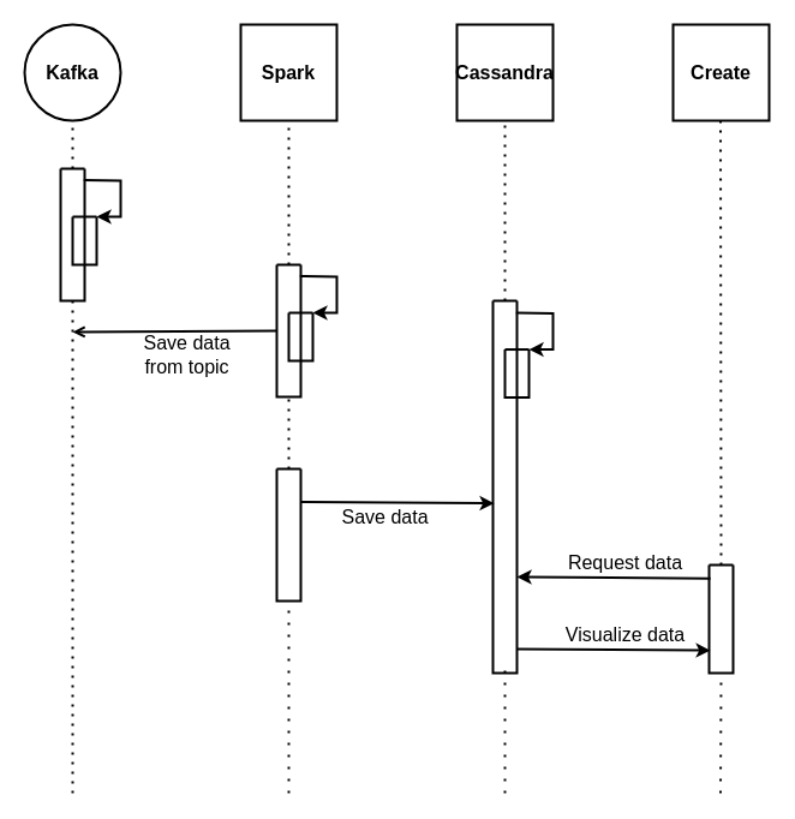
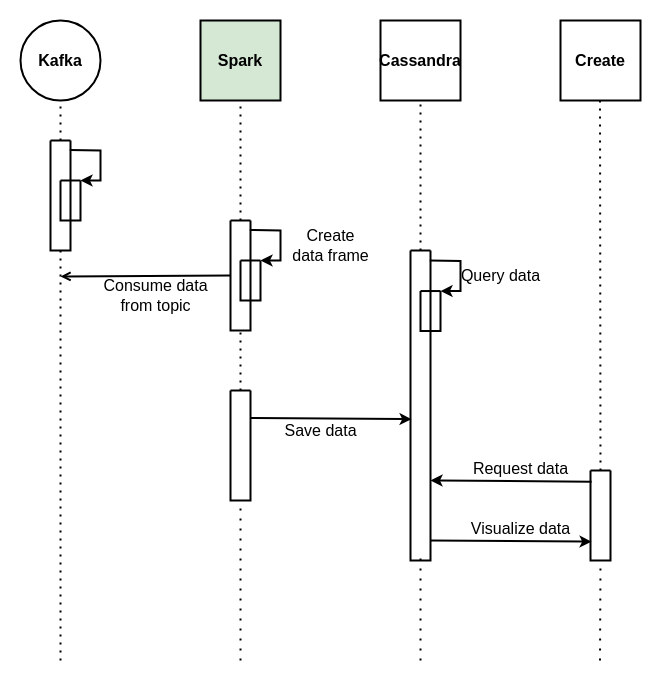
- <mxCell id="4" value="&lt;b&gt;&lt;font style=&quot;font-size: 16px;&quot;&gt;Spark&lt;/font&gt;&lt;/b&gt;" style="whiteSpace=wrap;html=1;aspect=fixed;strokeWidth=2;" parent="1" vertex="1"><mxGeometry x="200" y="20" width="80" height="80" as="geometry" /></mxCell>
+ <mxCell id="4" value="&lt;b&gt;&lt;font style=&quot;font-size: 16px;&quot;&gt;Spark&lt;/font&gt;&lt;/b&gt;" style="whiteSpace=wrap;html=1;aspect=fixed;strokeWidth=2;fillColor=#d5e8d4;" parent="1" vertex="1"><mxGeometry x="200" y="20" width="80" height="80" as="geometry" /></mxCell>
+ <mxCell id="26" value="Create&lt;br&gt;data frame" style="text;html=1;align=center;verticalAlign=middle;resizable=0;points=[];autosize=1;strokeColor=none;fillColor=none;fontSize=16;" parent="1" vertex="1"><mxGeometry x="280" y="220" width="100" height="50" as="geometry" /></mxCell>
+ <mxCell id="25" value="&lt;font style=&quot;font-size: 16px;&quot;&gt;Query data&lt;/font&gt;" style="text;html=1;align=center;verticalAlign=middle;resizable=0;points=[];autosize=1;strokeColor=none;fillColor=none;fontSize=16;" parent="1" vertex="1"><mxGeometry x="450" y="260" width="100" height="30" as="geometry" /></mxCell>
- <mxCell id="28" value="Save data&lt;br&gt;from topic" style="text;html=1;align=center;verticalAlign=middle;resizable=0;points=[];autosize=1;strokeColor=none;fillColor=none;fontSize=16;" parent="1" vertex="1"><mxGeometry x="90" y="270" width="130" height="50" as="geometry" /></mxCell>
+ <mxCell id="28" value="Consume data&lt;br&gt;from topic" style="text;html=1;align=center;verticalAlign=middle;resizable=0;points=[];autosize=1;strokeColor=none;fillColor=none;fontSize=16;" parent="1" vertex="1"><mxGeometry x="90" y="270" width="130" height="50" as="geometry" /></mxCell>
